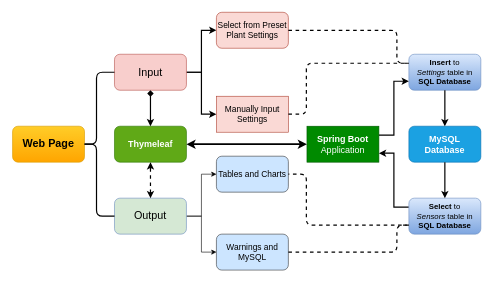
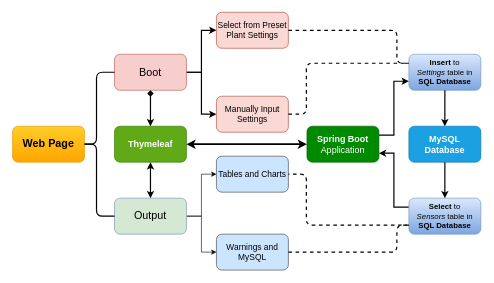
- <mxCell id="9" value="Input" style="rounded=1;whiteSpace=wrap;html=1;fontSize=18;fillColor=#f8cecc;strokeColor=#b85450;" parent="1" vertex="1"><mxGeometry x="190" y="90" width="120" height="60" as="geometry" /></mxCell>
+ <mxCell id="9" value="Boot" style="rounded=1;whiteSpace=wrap;html=1;fontSize=18;fillColor=#f8cecc;strokeColor=#b85450;" parent="1" vertex="1"><mxGeometry x="190" y="90" width="120" height="60" as="geometry" /></mxCell>
- <mxCell id="12" value="Manually Input Settings" style="whiteSpace=wrap;html=1;fontSize=14;fillColor=#fad9d5;strokeColor=#ae4132;rounded=0;" vertex="1" parent="1"><mxGeometry x="360" y="160" width="120" height="60" as="geometry" /></mxCell>
+ <mxCell id="12" value="Manually Input Settings" style="rounded=1;whiteSpace=wrap;html=1;fontSize=14;fillColor=#fad9d5;strokeColor=#ae4132;" vertex="1" parent="1"><mxGeometry x="360" y="160" width="120" height="60" as="geometry" /></mxCell>
- <mxCell id="16" value="&lt;b style=&quot;font-size: 15px;&quot;&gt;Spring Boot&lt;/b&gt; Application" style="whiteSpace=wrap;html=1;fontSize=15;fillColor=#008a00;strokeColor=#005700;fontColor=#ffffff;rounded=0;" vertex="1" parent="1"><mxGeometry x="511" y="210" width="120" height="60" as="geometry" /></mxCell>
+ <mxCell id="16" value="&lt;b style=&quot;font-size: 15px;&quot;&gt;Spring Boot&lt;/b&gt; Application" style="rounded=1;whiteSpace=wrap;html=1;fontSize=15;fillColor=#008a00;strokeColor=#005700;fontColor=#ffffff;" vertex="1" parent="1"><mxGeometry x="511" y="210" width="120" height="60" as="geometry" /></mxCell>
- <mxCell id="20" value="" style="endArrow=classic;startArrow=classic;html=1;entryX=0.5;entryY=1;entryDx=0;entryDy=0;exitX=0.5;exitY=0;exitDx=0;exitDy=0;strokeWidth=2;dashed=1;" edge="1" parent="1" source="6" target="14"><mxGeometry width="50" height="50" relative="1" as="geometry"><mxPoint x="230" y="330" as="sourcePoint" /><mxPoint x="280" y="280" as="targetPoint" /></mxGeometry></mxCell>
+ <mxCell id="20" value="" style="endArrow=classic;startArrow=classic;html=1;entryX=0.5;entryY=1;entryDx=0;entryDy=0;exitX=0.5;exitY=0;exitDx=0;exitDy=0;strokeWidth=2;" edge="1" parent="1" source="6" target="14"><mxGeometry width="50" height="50" relative="1" as="geometry"><mxPoint x="230" y="330" as="sourcePoint" /><mxPoint x="280" y="280" as="targetPoint" /></mxGeometry></mxCell>
